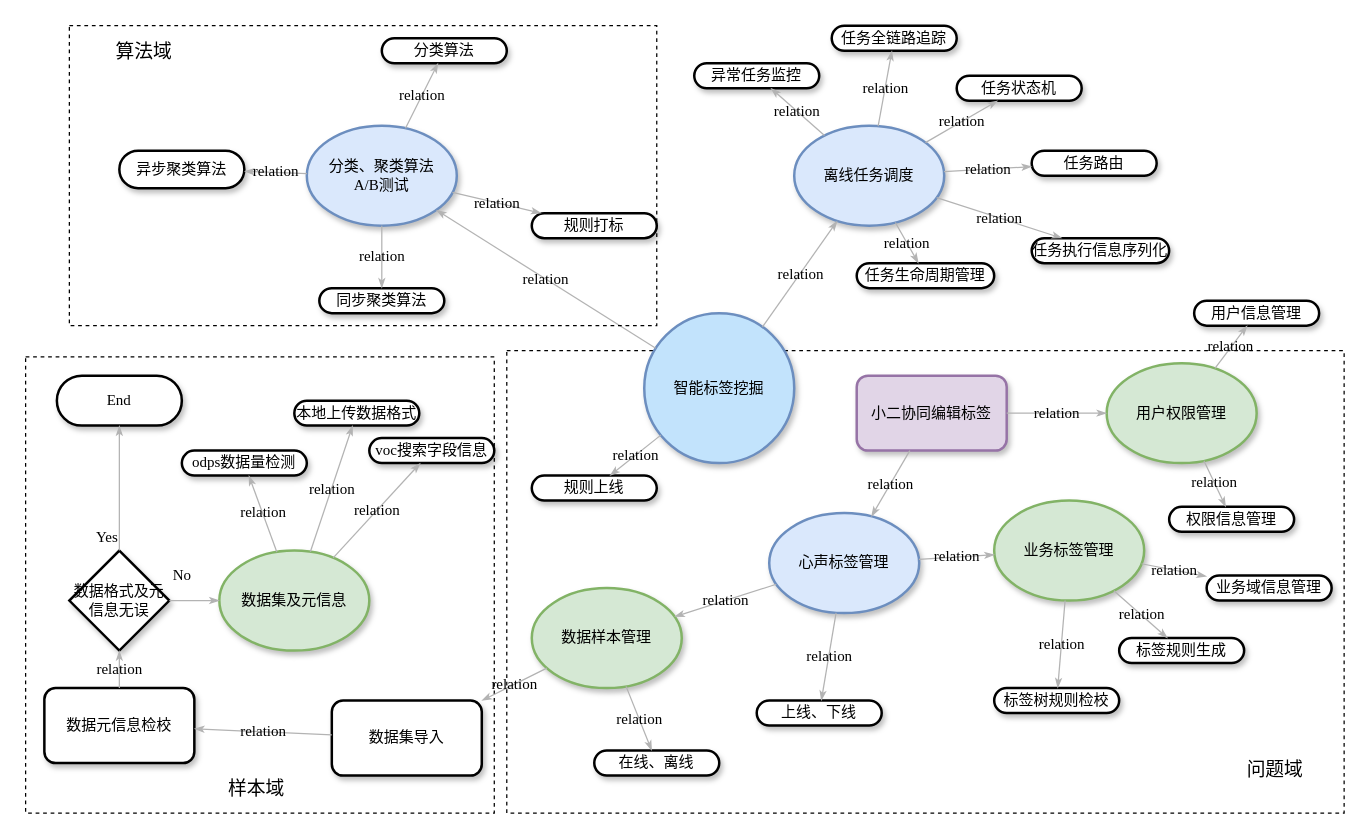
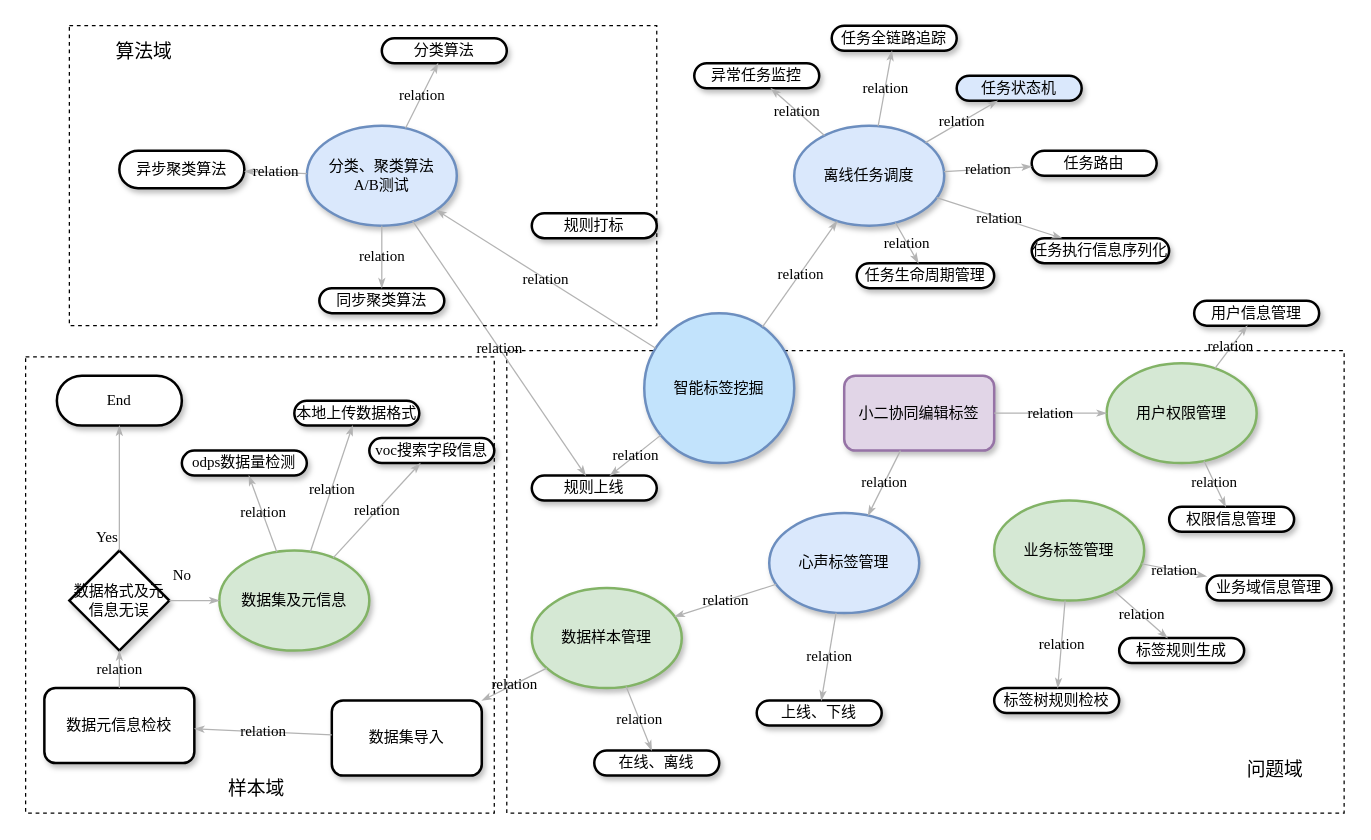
- <mxCell id="16" value="&lt;span&gt;任务状态机&lt;/span&gt;" style="whiteSpace=wrap;html=1;rounded=1;shadow=1;comic=0;labelBackgroundColor=none;strokeWidth=2;fontFamily=Verdana;fontSize=12;align=center;arcSize=50;" vertex="1" parent="1"><mxGeometry x="765" y="60" width="100" height="20" as="geometry" /></mxCell>
+ <mxCell id="16" value="&lt;span&gt;任务状态机&lt;/span&gt;" style="whiteSpace=wrap;html=1;rounded=1;shadow=1;comic=0;labelBackgroundColor=none;strokeWidth=2;fontFamily=Verdana;fontSize=12;align=center;arcSize=50;fillColor=#dae8fc;" vertex="1" parent="1"><mxGeometry x="765" y="60" width="100" height="20" as="geometry" /></mxCell>
- <mxCell id="53" value="relation" style="edgeStyle=none;rounded=1;html=1;labelBackgroundColor=none;startArrow=none;startFill=0;startSize=5;endArrow=classicThin;endFill=1;endSize=5;jettySize=auto;orthogonalLoop=1;strokeColor=#B3B3B3;strokeWidth=1;fontFamily=Verdana;fontSize=12" edge="1" parent="1" source="4" target="48"><mxGeometry relative="1" as="geometry" /></mxCell>
+ <mxCell id="53" value="relation" style="edgeStyle=none;rounded=1;html=1;labelBackgroundColor=none;startArrow=none;startFill=0;startSize=5;endArrow=classicThin;endFill=1;endSize=5;jettySize=auto;orthogonalLoop=1;strokeColor=#B3B3B3;strokeWidth=1;fontFamily=Verdana;fontSize=12;" edge="1" parent="1" source="4" target="52"><mxGeometry relative="1" as="geometry" /></mxCell>
- <mxCell id="44" value="小二协同编辑标签" style="rounded=1;whiteSpace=wrap;html=1;shadow=1;comic=0;labelBackgroundColor=none;strokeWidth=2;fontFamily=Verdana;fontSize=12;align=center;fillColor=#e1d5e7;strokeColor=#9673a6;" vertex="1" parent="1"><mxGeometry x="685" y="300" width="120" height="60" as="geometry" /></mxCell>
+ <mxCell id="44" value="小二协同编辑标签" style="rounded=1;whiteSpace=wrap;html=1;shadow=1;comic=0;labelBackgroundColor=none;strokeWidth=2;fontFamily=Verdana;fontSize=12;align=center;fillColor=#e1d5e7;strokeColor=#9673a6;" vertex="1" parent="1"><mxGeometry x="675" y="300" width="120" height="60" as="geometry" /></mxCell>
- <mxCell id="30" value="relation" style="edgeStyle=none;rounded=1;html=1;labelBackgroundColor=none;startArrow=none;startFill=0;startSize=5;endArrow=classicThin;endFill=1;endSize=5;jettySize=auto;orthogonalLoop=1;strokeColor=#B3B3B3;strokeWidth=1;fontFamily=Verdana;fontSize=12" edge="1" parent="1" source="7" target="8"><mxGeometry relative="1" as="geometry" /></mxCell>
